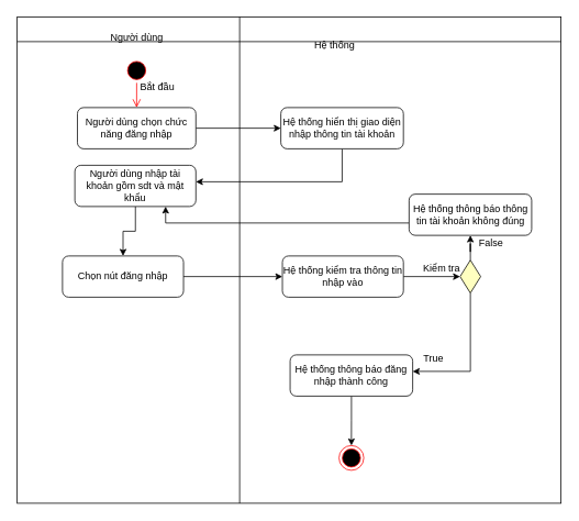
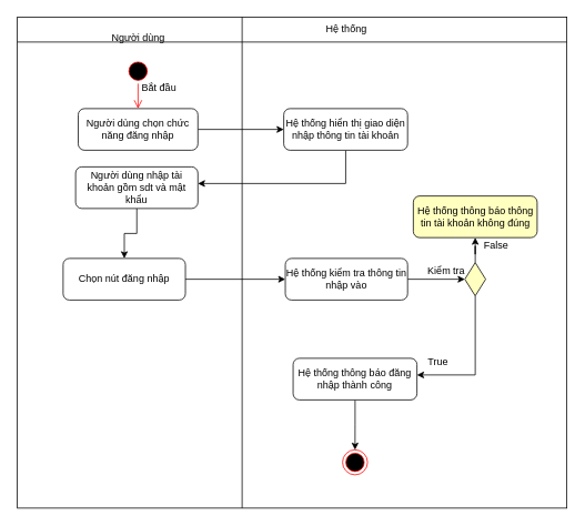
- <mxCell id="4" value="Hệ thống" style="text;html=1;align=center;verticalAlign=middle;resizable=0;points=[];autosize=1;strokeColor=none;fillColor=none;" parent="1" vertex="1"><mxGeometry x="370" y="40" width="70" height="30" as="geometry" /></mxCell>
+ <mxCell id="4" value="Hệ thống" style="text;html=1;align=center;verticalAlign=middle;resizable=0;points=[];autosize=1;strokeColor=none;fillColor=none;" parent="1" vertex="1"><mxGeometry x="380" y="20" width="70" height="30" as="geometry" /></mxCell>
- <mxCell id="23" value="Hệ thống thông báo thông tin tài khoản không đúng" style="rounded=1;whiteSpace=wrap;html=1;" parent="1" vertex="1"><mxGeometry x="495.63" y="235" width="148.75" height="50" as="geometry" /></mxCell>
+ <mxCell id="23" value="Hệ thống thông báo thông tin tài khoản không đúng" style="rounded=1;whiteSpace=wrap;html=1;fillColor=#ffffc0;" parent="1" vertex="1"><mxGeometry x="495.63" y="235" width="148.75" height="50" as="geometry" /></mxCell>
- <mxCell id="22" style="edgeStyle=orthogonalEdgeStyle;rounded=0;orthogonalLoop=1;jettySize=auto;html=1;entryX=0.75;entryY=1;entryDx=0;entryDy=0;" parent="1" source="23" target="13" edge="1"><mxGeometry relative="1" as="geometry"><Array as="points"><mxPoint x="200" y="270" /></Array></mxGeometry></mxCell>
